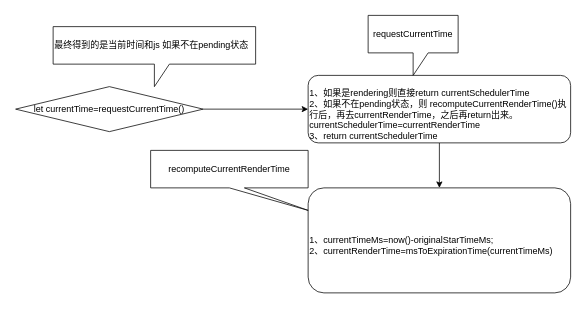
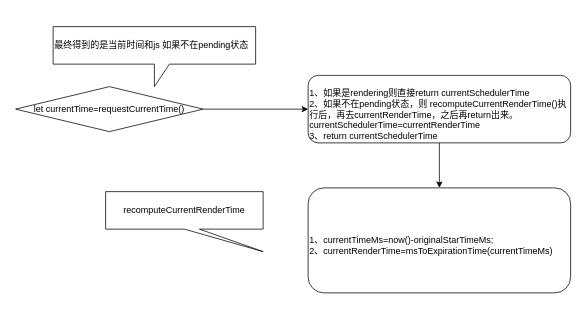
- <mxCell id="7" value="&lt;span style=&quot;white-space: normal&quot;&gt;requestCurrentTime&lt;/span&gt;" style="shape=callout;whiteSpace=wrap;html=1;perimeter=calloutPerimeter;" parent="1" vertex="1"><mxGeometry x="490" y="20" width="120" height="80" as="geometry" /></mxCell>
- <mxCell id="8" value="recomputeCurrentRenderTime" style="shape=callout;whiteSpace=wrap;html=1;perimeter=calloutPerimeter;position2=1;" parent="1" vertex="1"><mxGeometry x="200" y="200" width="210" height="80" as="geometry" /></mxCell>
+ <mxCell id="8" value="recomputeCurrentRenderTime" style="shape=callout;whiteSpace=wrap;html=1;perimeter=calloutPerimeter;position2=1;" parent="1" vertex="1"><mxGeometry x="140" y="255" width="210" height="80" as="geometry" /></mxCell>
